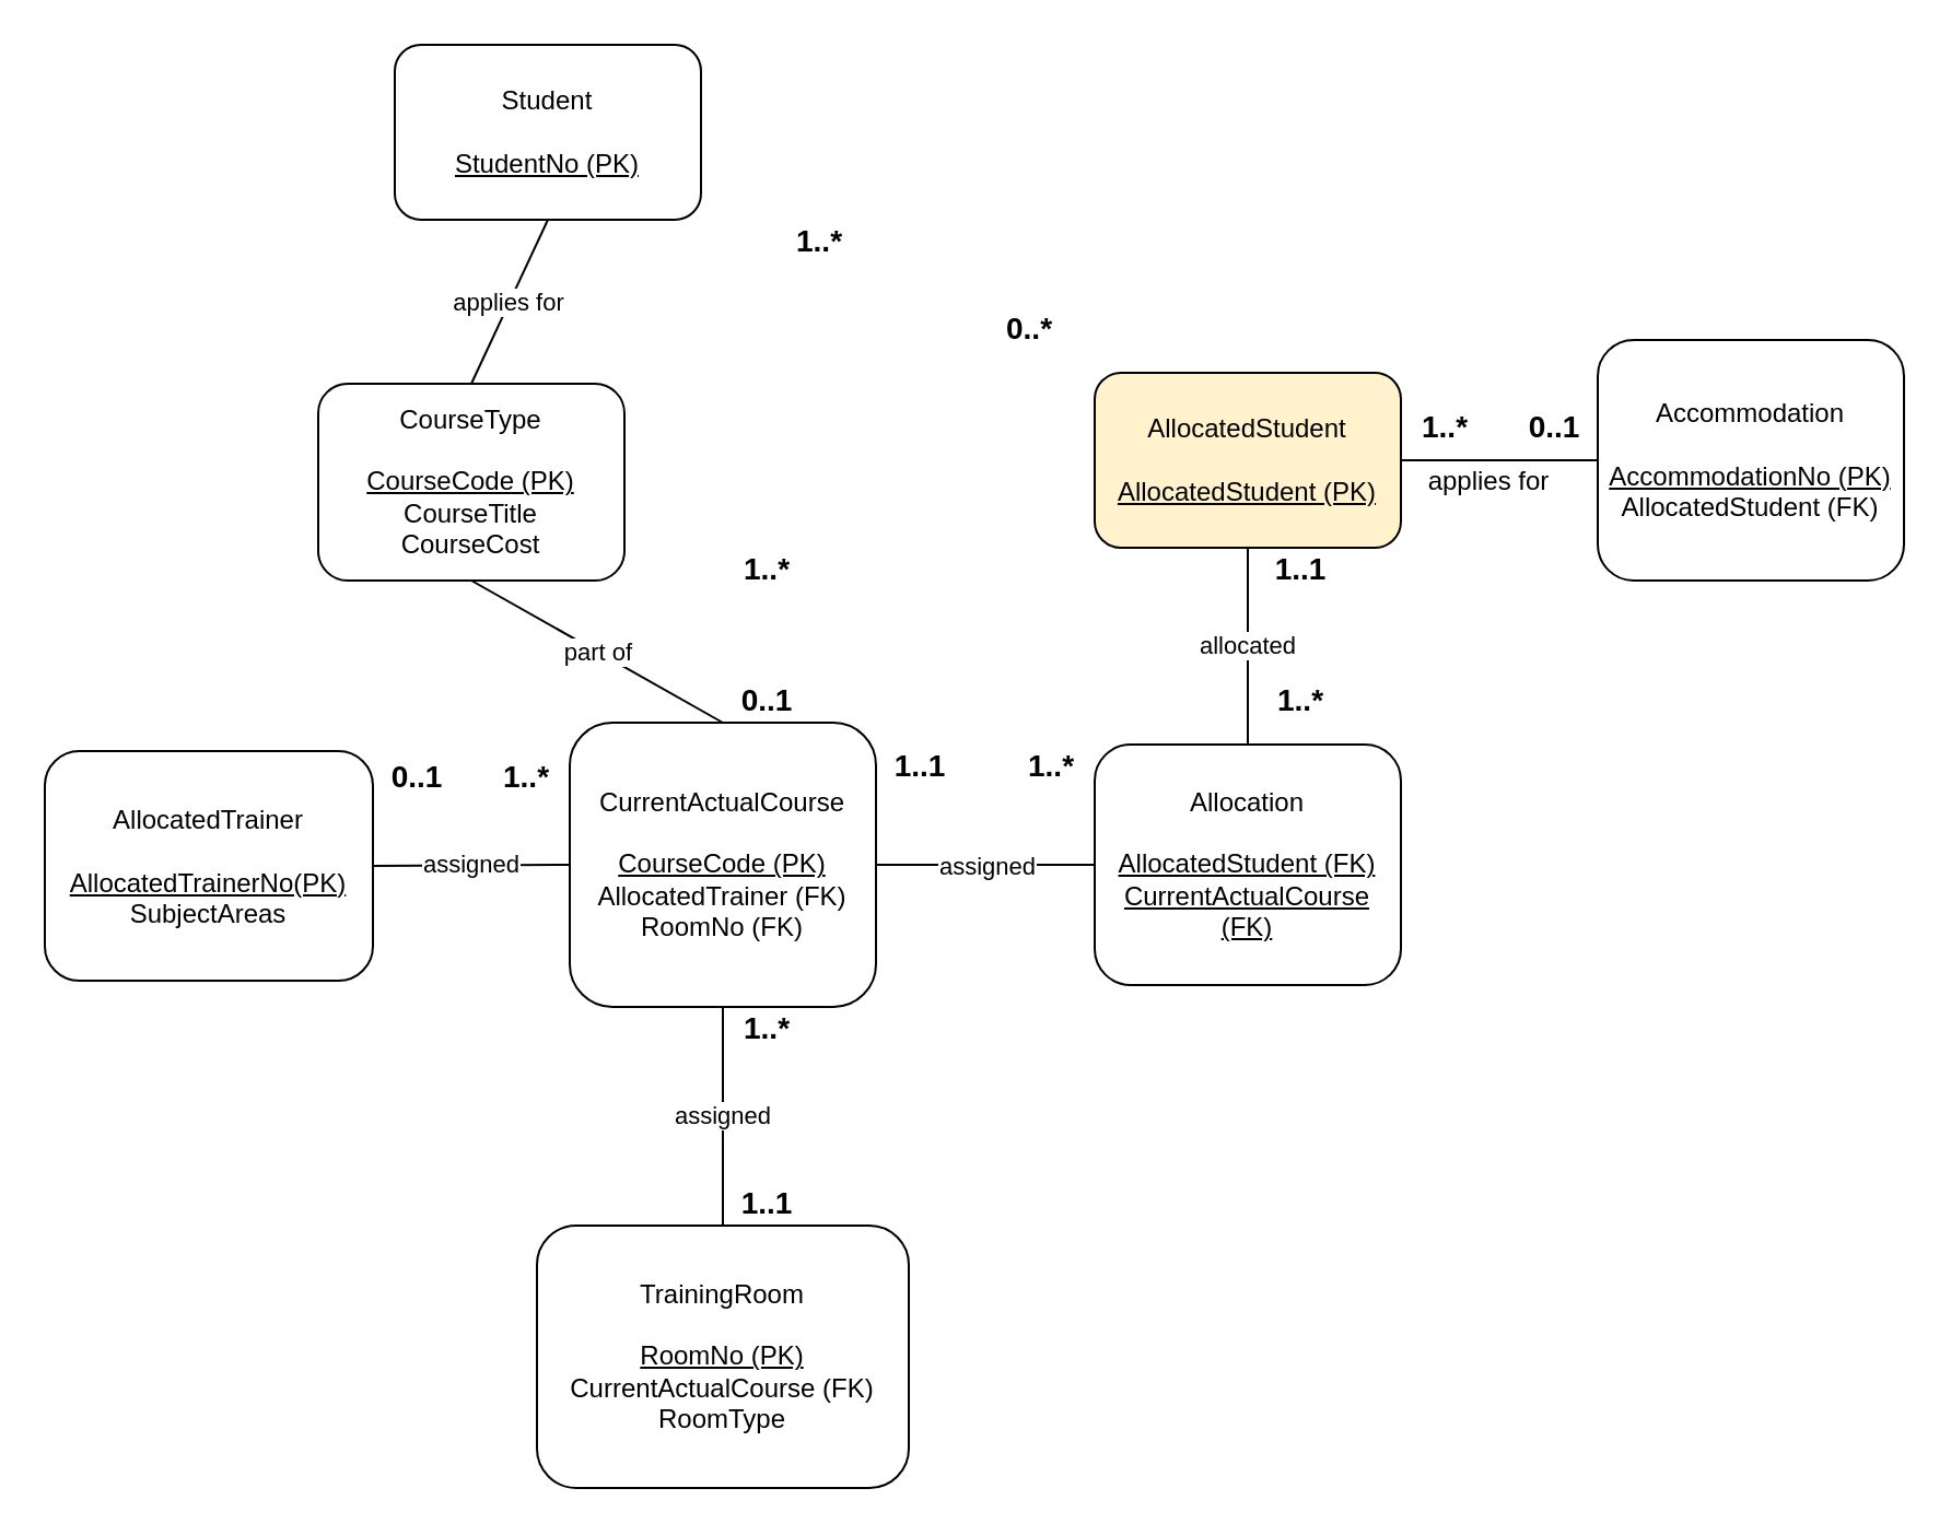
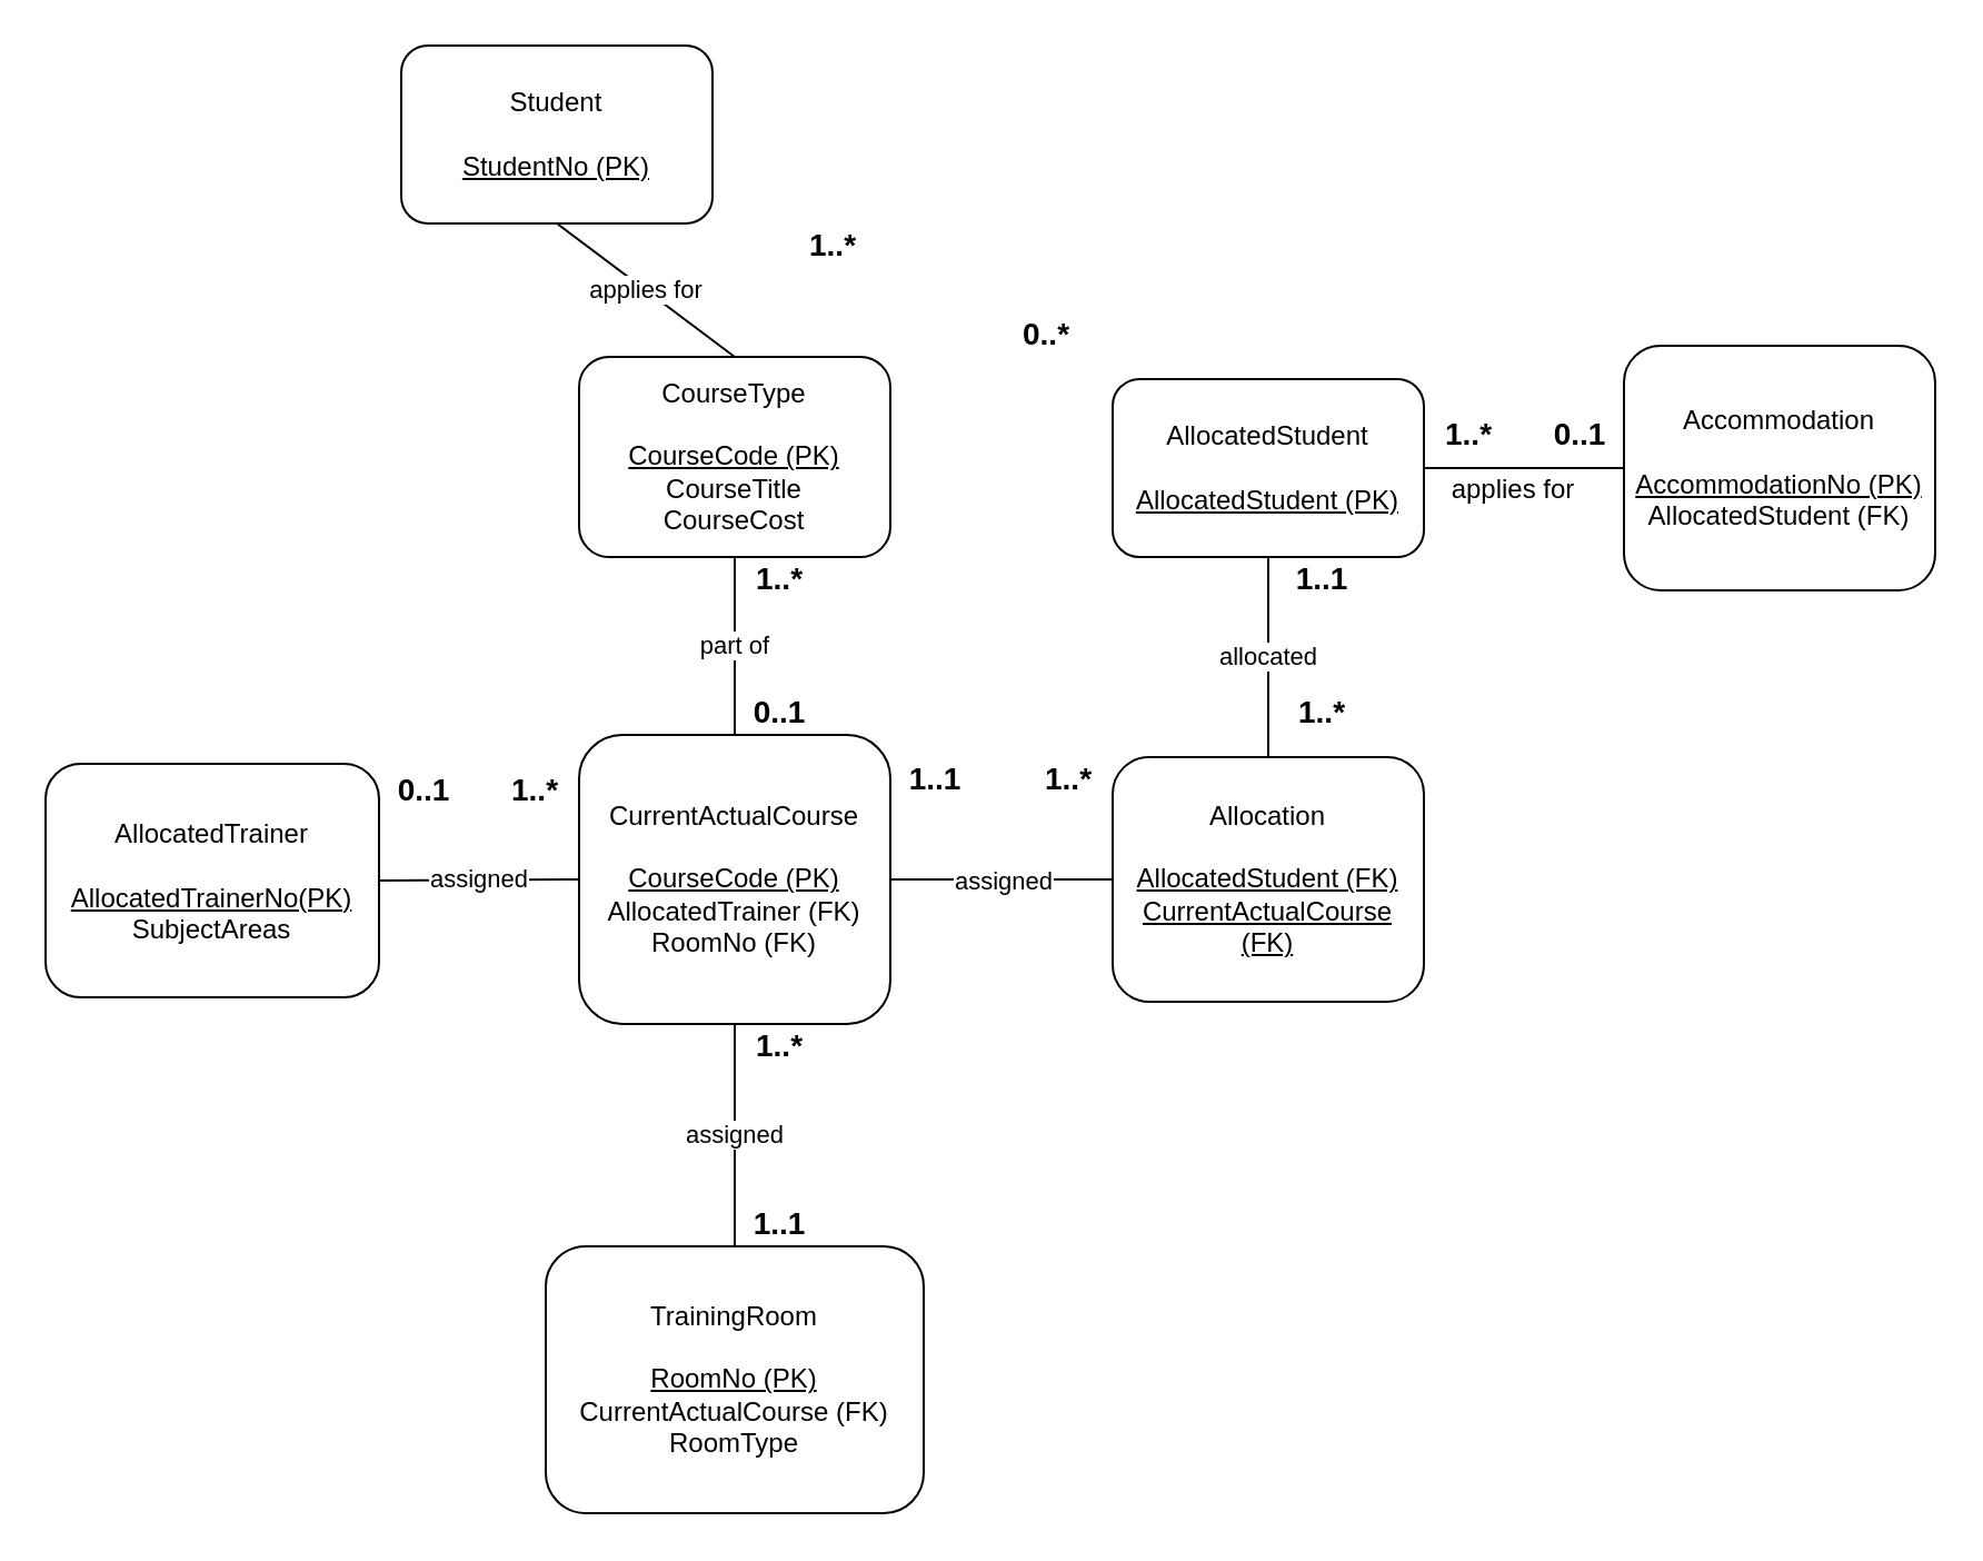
- <mxCell id="5" value="AllocatedStudent&lt;br&gt;&lt;br&gt;&lt;u&gt;AllocatedStudent (PK)&lt;br&gt;&lt;/u&gt;" style="rounded=1;whiteSpace=wrap;html=1;fillColor=#fff2cc;" parent="1" vertex="1"><mxGeometry x="500" y="170" width="140" height="80" as="geometry" /></mxCell>
+ <mxCell id="5" value="AllocatedStudent&lt;br&gt;&lt;br&gt;&lt;u&gt;AllocatedStudent (PK)&lt;br&gt;&lt;/u&gt;" style="rounded=1;whiteSpace=wrap;html=1;" parent="1" vertex="1"><mxGeometry x="500" y="170" width="140" height="80" as="geometry" /></mxCell>
- <mxCell id="2" value="CourseType&lt;br&gt;&lt;br&gt;&lt;u&gt;CourseCode (PK)&lt;/u&gt;&lt;br&gt;CourseTitle&lt;br&gt;CourseCost" style="rounded=1;whiteSpace=wrap;html=1;" parent="1" vertex="1"><mxGeometry x="145" y="175" width="140" height="90" as="geometry" /></mxCell>
+ <mxCell id="2" value="CourseType&lt;br&gt;&lt;br&gt;&lt;u&gt;CourseCode (PK)&lt;/u&gt;&lt;br&gt;CourseTitle&lt;br&gt;CourseCost" style="rounded=1;whiteSpace=wrap;html=1;" parent="1" vertex="1"><mxGeometry x="260" y="160" width="140" height="90" as="geometry" /></mxCell>
